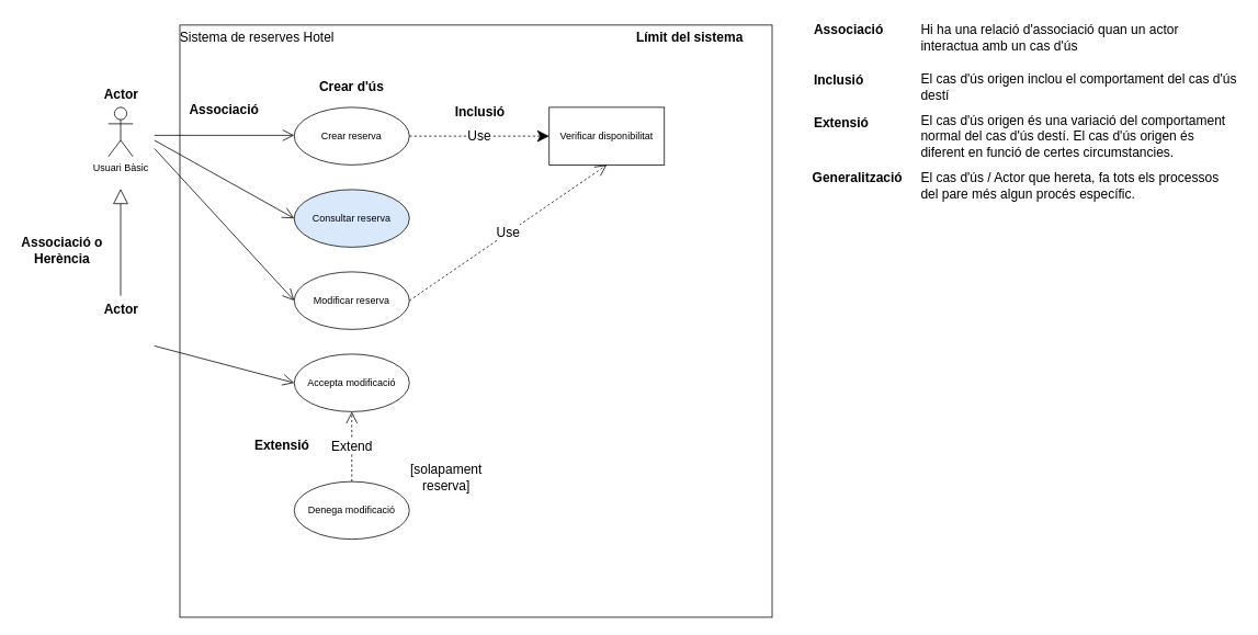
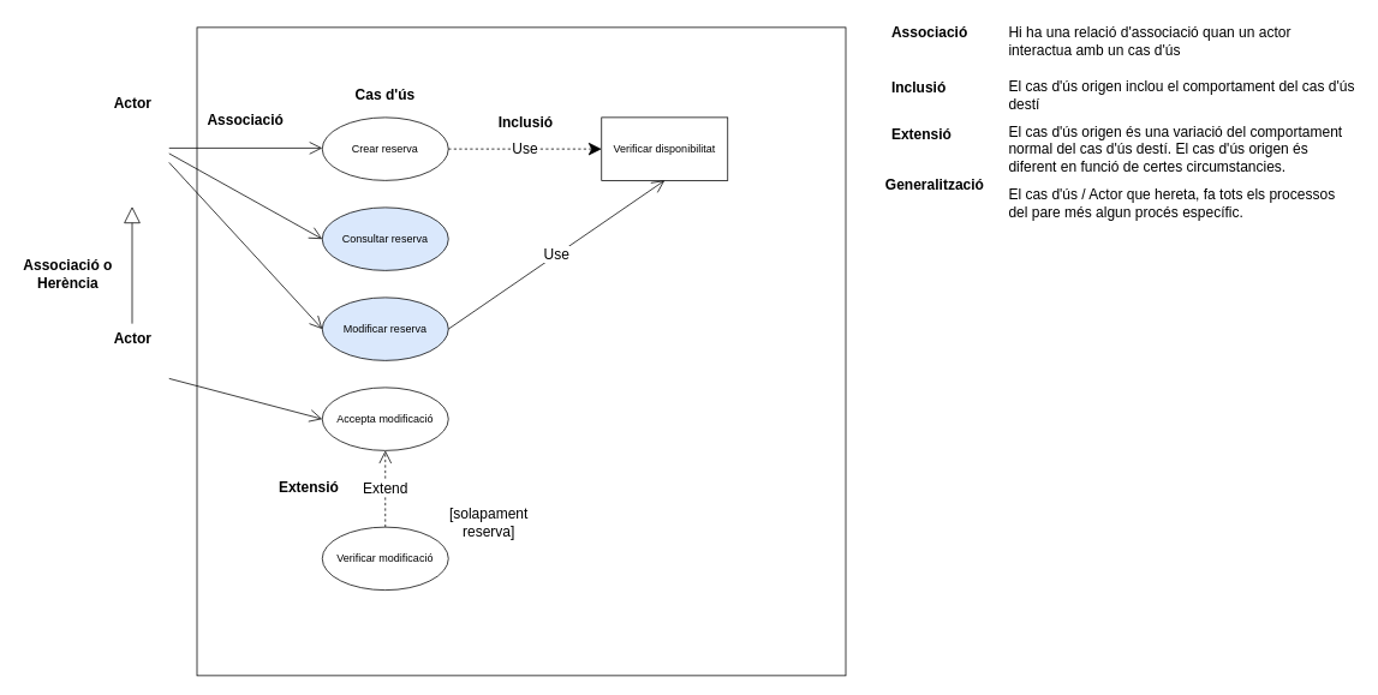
- <mxCell id="10" value="Sistema de reserves Hotel" style="text;html=1;strokeColor=none;fillColor=none;align=center;verticalAlign=middle;whiteSpace=wrap;rounded=0;fontSize=16;" parent="1" vertex="1"><mxGeometry x="217" y="30" width="190" height="30" as="geometry" /></mxCell>
- <mxCell id="9" value="Límit del sistema" style="text;html=1;strokeColor=none;fillColor=none;align=center;verticalAlign=middle;whiteSpace=wrap;rounded=0;fontStyle=1;fontSize=16;" parent="1" vertex="1"><mxGeometry x="738" y="30" width="200" height="30" as="geometry" /></mxCell>
- <mxCell id="8" value="Crear d'ús" style="text;html=1;strokeColor=none;fillColor=none;align=center;verticalAlign=middle;whiteSpace=wrap;rounded=0;fontStyle=1;fontSize=16;" parent="1" vertex="1"><mxGeometry x="372" y="90" width="110" height="30" as="geometry" /></mxCell>
+ <mxCell id="8" value="Cas d'ús" style="text;html=1;strokeColor=none;fillColor=none;align=center;verticalAlign=middle;whiteSpace=wrap;rounded=0;fontStyle=1;fontSize=16;" parent="1" vertex="1"><mxGeometry x="372" y="90" width="110" height="30" as="geometry" /></mxCell>
- <mxCell id="2" value="Usuari Bàsic" style="shape=umlActor;verticalLabelPosition=bottom;verticalAlign=top;html=1;outlineConnect=0;" parent="1" vertex="1"><mxGeometry x="131" y="130" width="30" height="60" as="geometry" /></mxCell>
- <mxCell id="32" value="Generalització" style="text;html=1;strokeColor=none;fillColor=none;align=center;verticalAlign=middle;whiteSpace=wrap;rounded=0;fontStyle=1;fontSize=16;" parent="1" vertex="1"><mxGeometry x="987" y="200" width="110" height="30" as="geometry" /></mxCell>
+ <mxCell id="32" value="Generalització" style="text;html=1;strokeColor=none;fillColor=none;align=center;verticalAlign=middle;whiteSpace=wrap;rounded=0;fontStyle=1;fontSize=16;" parent="1" vertex="1"><mxGeometry x="982" y="190" width="110" height="30" as="geometry" /></mxCell>
- <mxCell id="30" value="Use" style="endArrow=open;endSize=12;dashed=1;html=1;rounded=0;fontSize=16;exitX=1;exitY=0.5;exitDx=0;exitDy=0;entryX=0.5;entryY=1;entryDx=0;entryDy=0;" parent="1" source="15" target="14" edge="1"><mxGeometry width="160" relative="1" as="geometry"><mxPoint x="507" y="175" as="sourcePoint" /><mxPoint x="677" y="175" as="targetPoint" /></mxGeometry></mxCell>
+ <mxCell id="30" value="Use" style="endArrow=open;endSize=12;dashed=0;html=1;rounded=0;fontSize=16;exitX=1;exitY=0.5;exitDx=0;exitDy=0;entryX=0.5;entryY=1;entryDx=0;entryDy=0;" parent="1" source="15" target="14" edge="1"><mxGeometry width="160" relative="1" as="geometry"><mxPoint x="507" y="175" as="sourcePoint" /><mxPoint x="677" y="175" as="targetPoint" /></mxGeometry></mxCell>
- <mxCell id="15" value="Modificar reserva" style="ellipse;whiteSpace=wrap;html=1;" parent="1" vertex="1"><mxGeometry x="357" y="330" width="140" height="70" as="geometry" /></mxCell>
+ <mxCell id="15" value="Modificar reserva" style="ellipse;whiteSpace=wrap;html=1;fillColor=#dae8fc;" parent="1" vertex="1"><mxGeometry x="357" y="330" width="140" height="70" as="geometry" /></mxCell>
- <mxCell id="28" value="Denega modificació" style="ellipse;whiteSpace=wrap;html=1;" parent="1" vertex="1"><mxGeometry x="357" y="585" width="140" height="70" as="geometry" /></mxCell>
+ <mxCell id="28" value="Verificar modificació" style="ellipse;whiteSpace=wrap;html=1;" parent="1" vertex="1"><mxGeometry x="357" y="585" width="140" height="70" as="geometry" /></mxCell>
